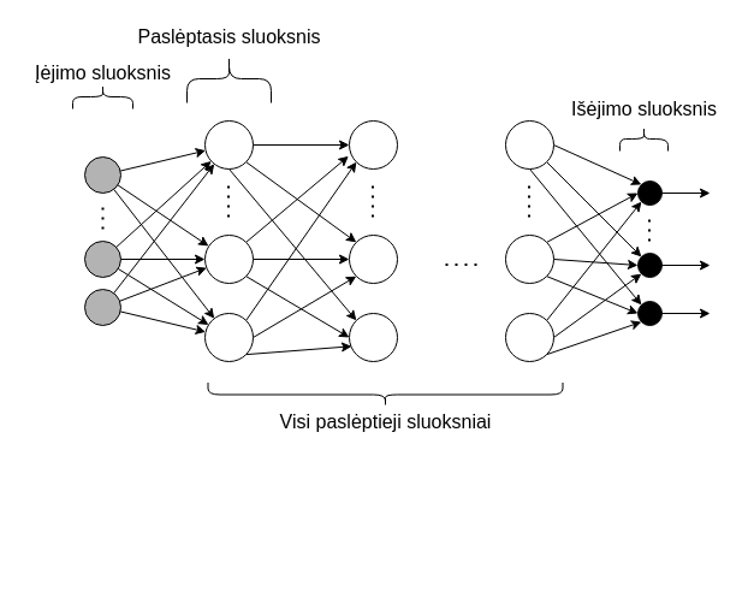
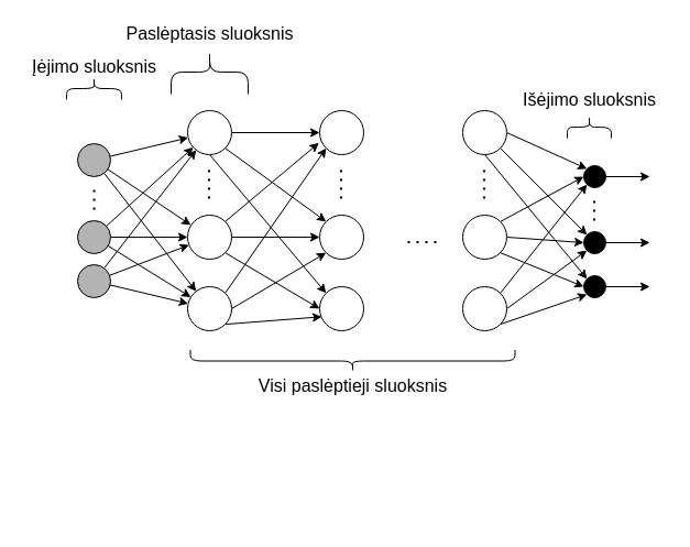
- <mxCell id="60" value="Visi paslėptieji sluoksniai&lt;br style=&quot;font-size: 16px;&quot;&gt;" style="text;html=1;align=center;verticalAlign=middle;resizable=0;points=[];autosize=1;fontSize=16;" parent="1" vertex="1"><mxGeometry x="225" y="340" width="190" height="20" as="geometry" /></mxCell>
+ <mxCell id="60" value="Visi paslėptieji sluoksnis&lt;br style=&quot;font-size: 16px;&quot;&gt;" style="text;html=1;align=center;verticalAlign=middle;resizable=0;points=[];autosize=1;fontSize=16;" parent="1" vertex="1"><mxGeometry x="225" y="340" width="190" height="20" as="geometry" /></mxCell>
